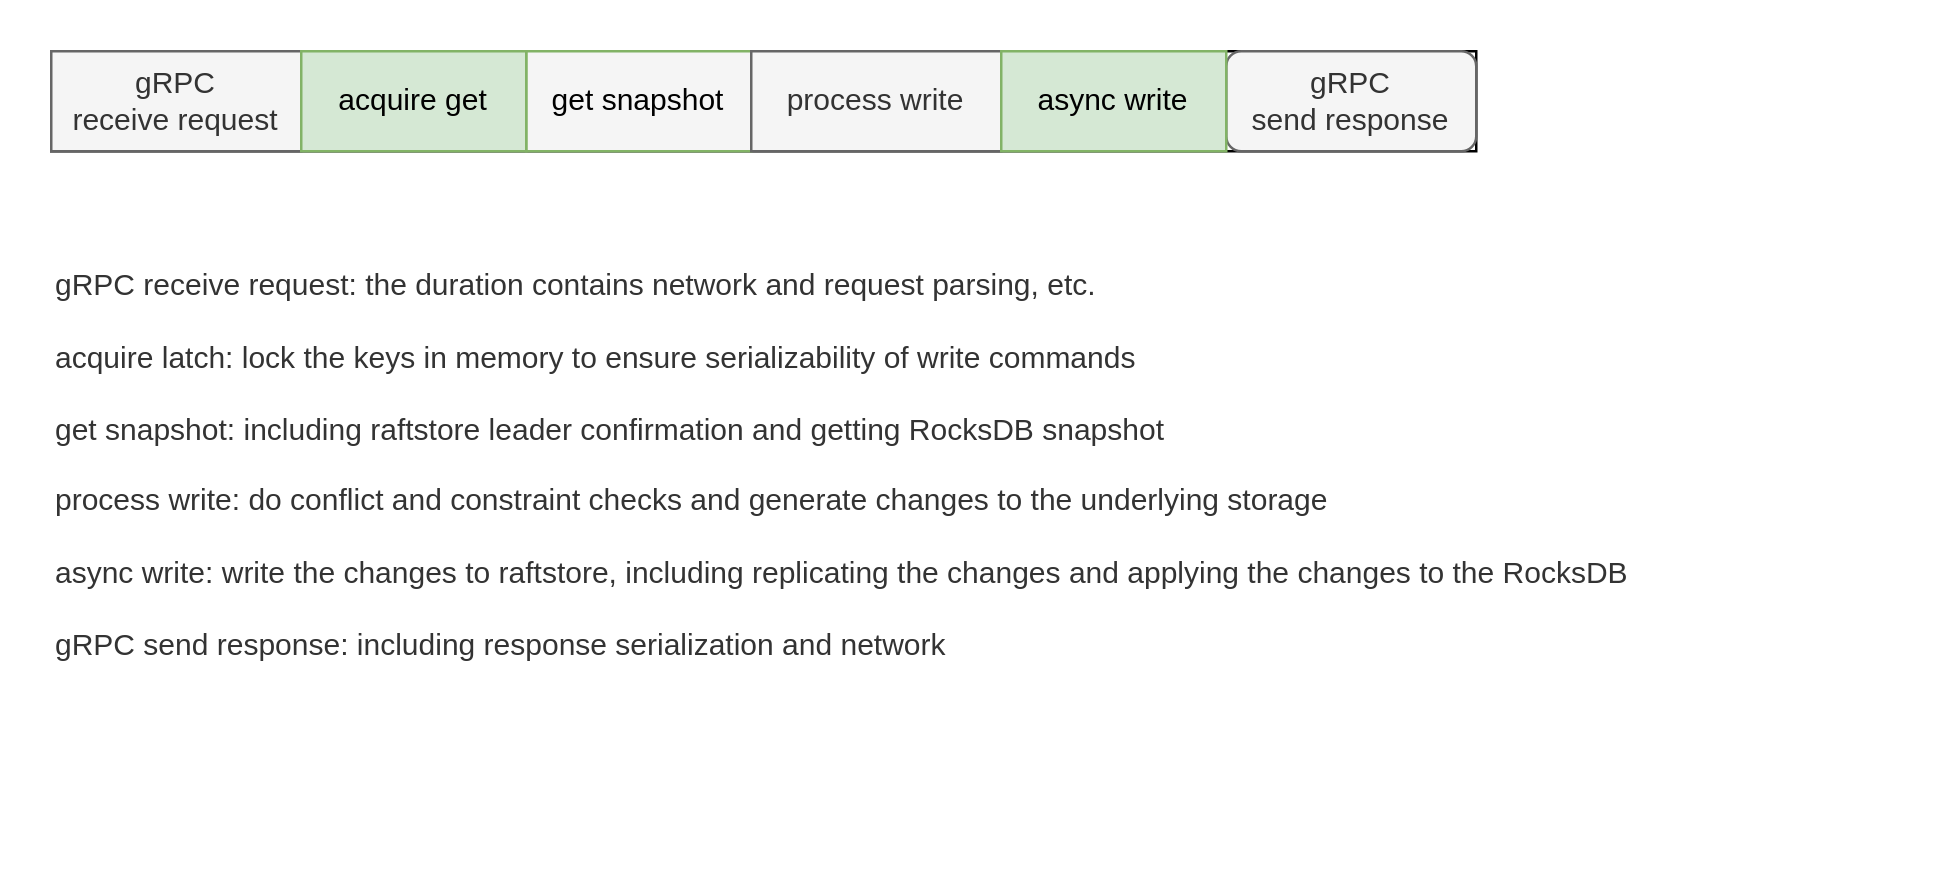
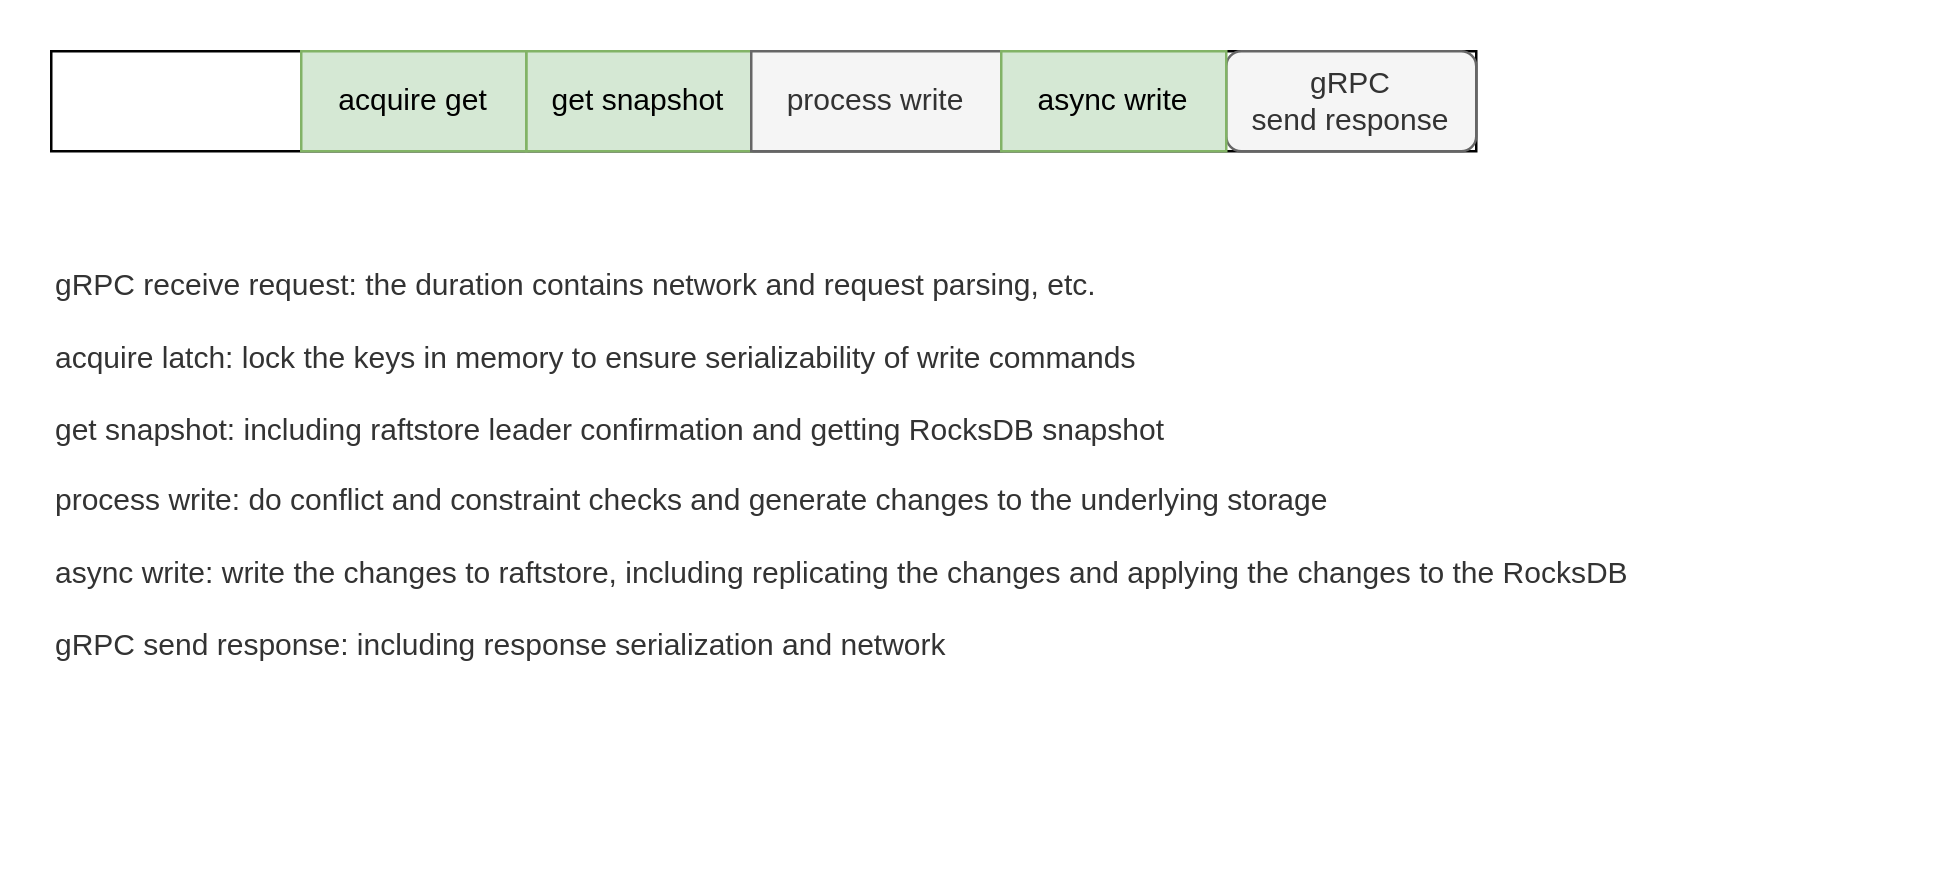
- <mxCell id="3" value="gRPC&lt;br&gt;receive request" style="rounded=0;whiteSpace=wrap;html=1;fillColor=#f5f5f5;fontColor=#333333;strokeColor=#666666;" vertex="1" parent="1"><mxGeometry x="20" y="20" width="100" height="40" as="geometry" /></mxCell>
- <mxCell id="4" value="get snapshot" style="rounded=0;whiteSpace=wrap;html=1;fillColor=#f5f5f5;strokeColor=#82b366;" vertex="1" parent="1"><mxGeometry x="210" y="20" width="90" height="40" as="geometry" /></mxCell>
+ <mxCell id="4" value="get snapshot" style="rounded=0;whiteSpace=wrap;html=1;fillColor=#d5e8d4;strokeColor=#82b366;" vertex="1" parent="1"><mxGeometry x="210" y="20" width="90" height="40" as="geometry" /></mxCell>
